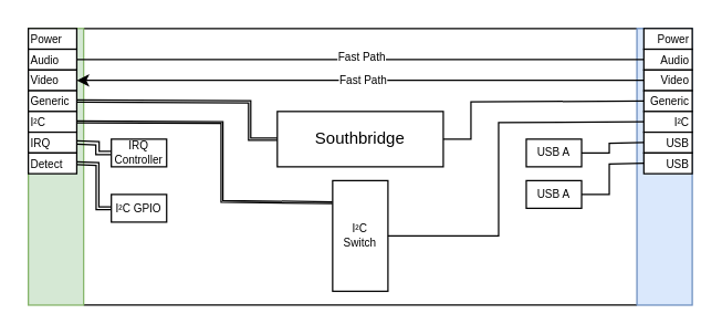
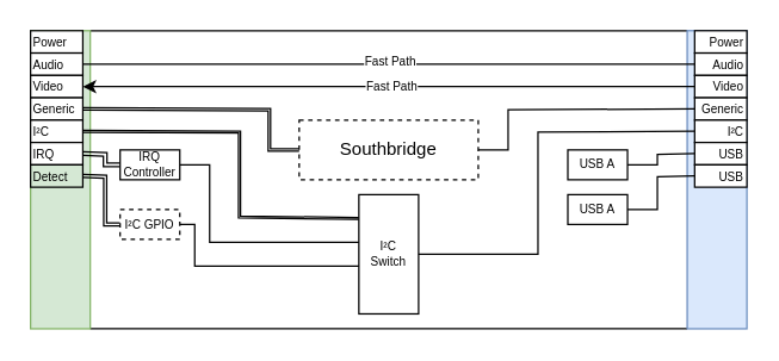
- <mxCell id="6" value="Southbridge" style="rounded=0;whiteSpace=wrap;html=1;" parent="1" vertex="1"><mxGeometry x="200" y="80" width="120" height="40" as="geometry" /></mxCell>
+ <mxCell id="6" value="Southbridge" style="rounded=0;whiteSpace=wrap;html=1;dashed=1;" parent="1" vertex="1"><mxGeometry x="200" y="80" width="120" height="40" as="geometry" /></mxCell>
- <mxCell id="29" value="Detect" style="rounded=0;whiteSpace=wrap;html=1;fontSize=8;align=left;" parent="1" vertex="1"><mxGeometry x="20" y="110" width="35" height="15" as="geometry" /></mxCell>
+ <mxCell id="29" value="Detect" style="rounded=0;whiteSpace=wrap;html=1;fontSize=8;align=left;fillColor=#d5e8d4;" parent="1" vertex="1"><mxGeometry x="20" y="110" width="35" height="15" as="geometry" /></mxCell>
- <mxCell id="33" value="I²C GPIO" style="rounded=0;whiteSpace=wrap;html=1;fontSize=8;" parent="1" vertex="1"><mxGeometry x="80" y="140" width="40" height="20" as="geometry" /></mxCell>
+ <mxCell id="33" value="I²C GPIO" style="rounded=0;whiteSpace=wrap;html=1;fontSize=8;dashed=1;" parent="1" vertex="1"><mxGeometry x="80" y="140" width="40" height="20" as="geometry" /></mxCell>
+ <mxCell id="30" style="edgeStyle=none;rounded=0;html=1;exitX=1;exitY=0.5;exitDx=0;exitDy=0;entryX=0;entryY=0.4;entryDx=0;entryDy=0;strokeColor=default;fontSize=8;endArrow=none;endFill=0;entryPerimeter=0;" parent="1" source="31" target="23" edge="1"><mxGeometry relative="1" as="geometry"><Array as="points"><mxPoint x="140" y="110" /><mxPoint x="140" y="162" /></Array></mxGeometry></mxCell>
+ <mxCell id="32" style="edgeStyle=none;rounded=0;html=1;exitX=1;exitY=0.5;exitDx=0;exitDy=0;entryX=0;entryY=0.6;entryDx=0;entryDy=0;strokeColor=default;fontSize=8;endArrow=none;endFill=0;entryPerimeter=0;" parent="1" source="33" target="23" edge="1"><mxGeometry relative="1" as="geometry"><Array as="points"><mxPoint x="130" y="150" /><mxPoint x="130" y="178" /></Array></mxGeometry></mxCell>
